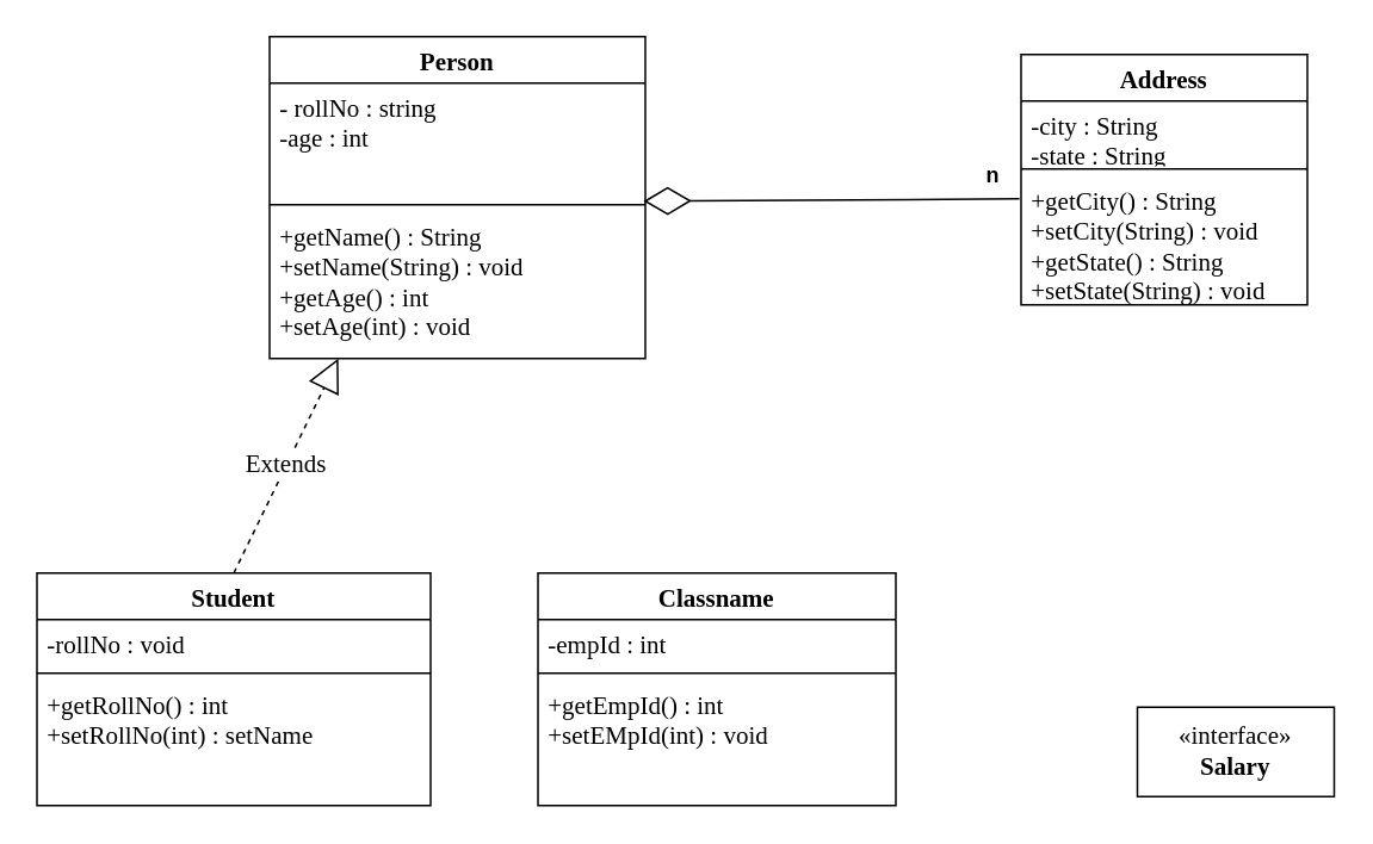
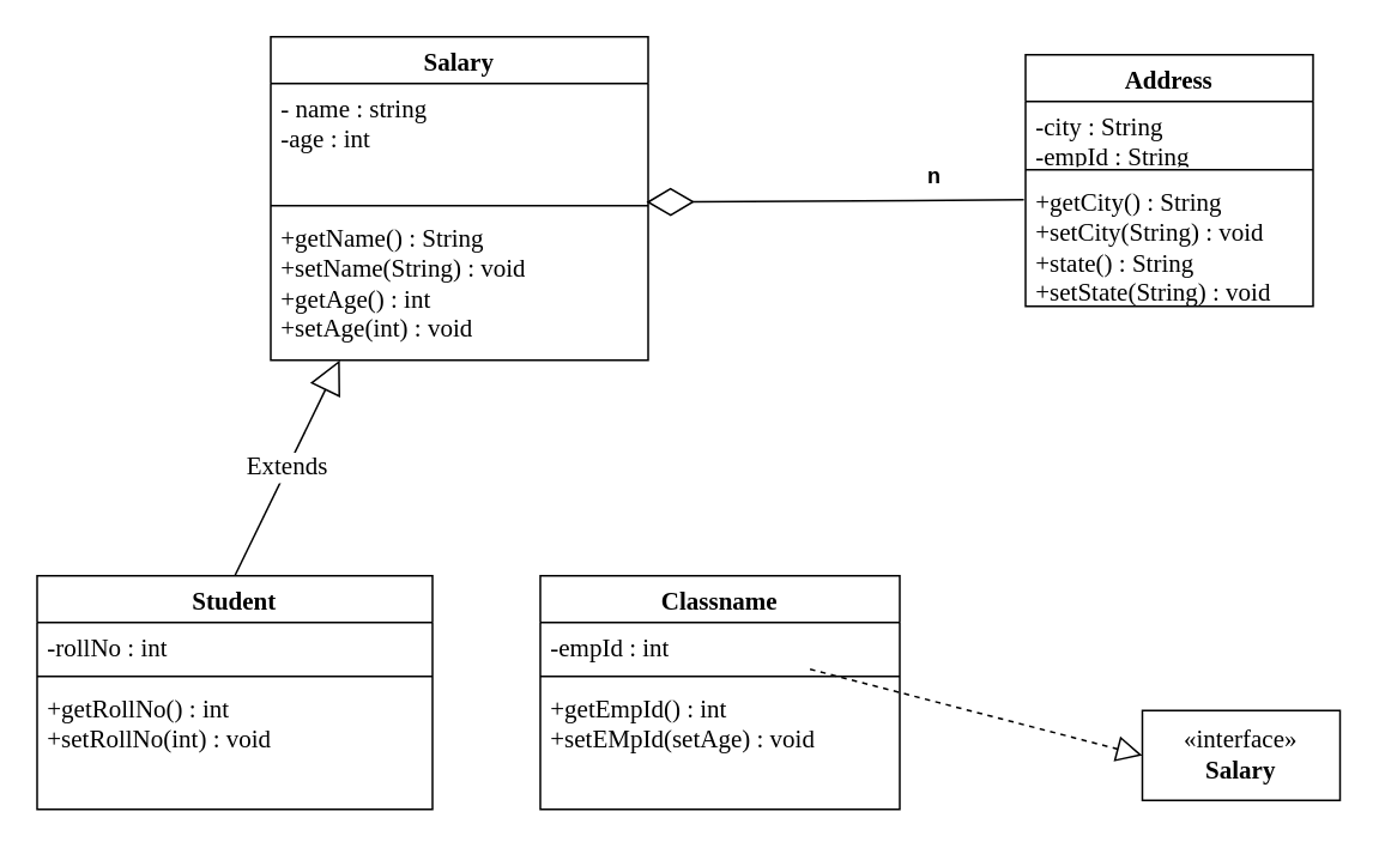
- <mxCell id="2" value="&lt;font style=&quot;font-size: 14px;&quot;&gt;Person&lt;/font&gt;" style="swimlane;fontStyle=1;align=center;verticalAlign=top;childLayout=stackLayout;horizontal=1;startSize=26;horizontalStack=0;resizeParent=1;resizeParentMax=0;resizeLast=0;collapsible=1;marginBottom=0;whiteSpace=wrap;html=1;hachureGap=4;fontFamily=Times New Roman;fontSize=14;swimlaneLine=1;" vertex="1" parent="1"><mxGeometry x="150" y="20" width="210" height="180" as="geometry" /></mxCell>
+ <mxCell id="2" value="&lt;font style=&quot;font-size: 14px;&quot;&gt;Salary&lt;/font&gt;" style="swimlane;fontStyle=1;align=center;verticalAlign=top;childLayout=stackLayout;horizontal=1;startSize=26;horizontalStack=0;resizeParent=1;resizeParentMax=0;resizeLast=0;collapsible=1;marginBottom=0;whiteSpace=wrap;html=1;hachureGap=4;fontFamily=Times New Roman;fontSize=14;swimlaneLine=1;" vertex="1" parent="1"><mxGeometry x="150" y="20" width="210" height="180" as="geometry" /></mxCell>
- <mxCell id="3" value="- rollNo : string&lt;br style=&quot;font-size: 14px;&quot;&gt;-age : int" style="text;strokeColor=none;fillColor=none;align=left;verticalAlign=top;spacingLeft=4;spacingRight=4;overflow=hidden;rotatable=0;points=[[0,0.5],[1,0.5]];portConstraint=eastwest;whiteSpace=wrap;html=1;fontSize=14;fontFamily=Times New Roman;" vertex="1" parent="2"><mxGeometry y="26" width="210" height="64" as="geometry" /></mxCell>
+ <mxCell id="3" value="- name : string&lt;br style=&quot;font-size: 14px;&quot;&gt;-age : int" style="text;strokeColor=none;fillColor=none;align=left;verticalAlign=top;spacingLeft=4;spacingRight=4;overflow=hidden;rotatable=0;points=[[0,0.5],[1,0.5]];portConstraint=eastwest;whiteSpace=wrap;html=1;fontSize=14;fontFamily=Times New Roman;" vertex="1" parent="2"><mxGeometry y="26" width="210" height="64" as="geometry" /></mxCell>
- <mxCell id="16" value="-city : String&lt;br style=&quot;font-size: 14px;&quot;&gt;-state : String" style="text;strokeColor=none;fillColor=none;align=left;verticalAlign=top;spacingLeft=4;spacingRight=4;overflow=hidden;rotatable=0;points=[[0,0.5],[1,0.5]];portConstraint=eastwest;whiteSpace=wrap;html=1;fontSize=14;fontFamily=Times New Roman;" vertex="1" parent="15"><mxGeometry y="26" width="160" height="34" as="geometry" /></mxCell>
+ <mxCell id="16" value="-city : String&lt;br style=&quot;font-size: 14px;&quot;&gt;-empId : String" style="text;strokeColor=none;fillColor=none;align=left;verticalAlign=top;spacingLeft=4;spacingRight=4;overflow=hidden;rotatable=0;points=[[0,0.5],[1,0.5]];portConstraint=eastwest;whiteSpace=wrap;html=1;fontSize=14;fontFamily=Times New Roman;" vertex="1" parent="15"><mxGeometry y="26" width="160" height="34" as="geometry" /></mxCell>
- <mxCell id="22" value="n" style="text;align=center;fontStyle=1;verticalAlign=middle;spacingLeft=3;spacingRight=3;strokeColor=none;rotatable=0;points=[[0,0.5],[1,0.5]];portConstraint=eastwest;html=1;" vertex="1" parent="1"><mxGeometry x="539" y="85" width="30" height="26" as="geometry" /></mxCell>
+ <mxCell id="22" value="n" style="text;align=center;fontStyle=1;verticalAlign=middle;spacingLeft=3;spacingRight=3;strokeColor=none;rotatable=0;points=[[0,0.5],[1,0.5]];portConstraint=eastwest;html=1;" vertex="1" parent="1"><mxGeometry x="504" y="85" width="30" height="26" as="geometry" /></mxCell>
- <mxCell id="18" value="+getCity() : String&lt;br style=&quot;font-size: 14px;&quot;&gt;+setCity(String) : void&lt;br style=&quot;font-size: 14px;&quot;&gt;+getState() : String&lt;br style=&quot;font-size: 14px;&quot;&gt;+setState(String) : void" style="text;strokeColor=none;fillColor=none;align=left;verticalAlign=top;spacingLeft=4;spacingRight=4;overflow=hidden;rotatable=0;points=[[0,0.5],[1,0.5]];portConstraint=eastwest;whiteSpace=wrap;html=1;fontSize=14;fontFamily=Times New Roman;" vertex="1" parent="15"><mxGeometry y="68" width="160" height="72" as="geometry" /></mxCell>
+ <mxCell id="18" value="+getCity() : String&lt;br style=&quot;font-size: 14px;&quot;&gt;+setCity(String) : void&lt;br style=&quot;font-size: 14px;&quot;&gt;+state() : String&lt;br style=&quot;font-size: 14px;&quot;&gt;+setState(String) : void" style="text;strokeColor=none;fillColor=none;align=left;verticalAlign=top;spacingLeft=4;spacingRight=4;overflow=hidden;rotatable=0;points=[[0,0.5],[1,0.5]];portConstraint=eastwest;whiteSpace=wrap;html=1;fontSize=14;fontFamily=Times New Roman;" vertex="1" parent="15"><mxGeometry y="68" width="160" height="72" as="geometry" /></mxCell>
- <mxCell id="14" value="Extends" style="endArrow=block;endSize=16;endFill=0;html=1;rounded=0;hachureGap=4;fontFamily=Times New Roman;fontSize=14;entryX=0.183;entryY=1;entryDx=0;entryDy=0;entryPerimeter=0;exitX=0.5;exitY=0;exitDx=0;exitDy=0;dashed=1;" edge="1" parent="1" source="6" target="5"><mxGeometry width="160" relative="1" as="geometry"><mxPoint x="170" y="300" as="sourcePoint" /><mxPoint x="330" y="300" as="targetPoint" /></mxGeometry></mxCell>
+ <mxCell id="14" value="Extends" style="endArrow=block;endSize=16;endFill=0;html=1;rounded=0;hachureGap=4;fontFamily=Times New Roman;fontSize=14;entryX=0.183;entryY=1;entryDx=0;entryDy=0;entryPerimeter=0;exitX=0.5;exitY=0;exitDx=0;exitDy=0;" edge="1" parent="1" source="6" target="5"><mxGeometry width="160" relative="1" as="geometry"><mxPoint x="170" y="300" as="sourcePoint" /><mxPoint x="330" y="300" as="targetPoint" /></mxGeometry></mxCell>
- <mxCell id="7" value="-rollNo : void" style="text;strokeColor=none;fillColor=none;align=left;verticalAlign=top;spacingLeft=4;spacingRight=4;overflow=hidden;rotatable=0;points=[[0,0.5],[1,0.5]];portConstraint=eastwest;fontSize=14;fontFamily=Times New Roman;whiteSpace=wrap;html=1;" vertex="1" parent="6"><mxGeometry y="26" width="220" height="26" as="geometry" /></mxCell>
+ <mxCell id="7" value="-rollNo : int" style="text;strokeColor=none;fillColor=none;align=left;verticalAlign=top;spacingLeft=4;spacingRight=4;overflow=hidden;rotatable=0;points=[[0,0.5],[1,0.5]];portConstraint=eastwest;fontSize=14;fontFamily=Times New Roman;whiteSpace=wrap;html=1;" vertex="1" parent="6"><mxGeometry y="26" width="220" height="26" as="geometry" /></mxCell>
+ <mxCell id="21" value="" style="endArrow=block;dashed=1;endFill=0;endSize=12;html=1;rounded=0;entryX=0;entryY=0.5;entryDx=0;entryDy=0;fontSize=14;fontFamily=Times New Roman;" edge="1" parent="1" source="11" target="20"><mxGeometry width="160" relative="1" as="geometry"><mxPoint x="480" y="470" as="sourcePoint" /><mxPoint x="640" y="470" as="targetPoint" /></mxGeometry></mxCell>
- <mxCell id="9" value="+getRollNo() : int&lt;br style=&quot;font-size: 14px;&quot;&gt;&lt;span style=&quot;background-color: initial; font-size: 14px;&quot;&gt;+setRollNo(int) : setName&lt;/span&gt;" style="text;strokeColor=none;fillColor=none;align=left;verticalAlign=top;spacingLeft=4;spacingRight=4;overflow=hidden;rotatable=0;points=[[0,0.5],[1,0.5]];portConstraint=eastwest;fontSize=14;fontFamily=Times New Roman;whiteSpace=wrap;html=1;" vertex="1" parent="6"><mxGeometry y="60" width="220" height="70" as="geometry" /></mxCell>
+ <mxCell id="9" value="+getRollNo() : int&lt;br style=&quot;font-size: 14px;&quot;&gt;&lt;span style=&quot;background-color: initial; font-size: 14px;&quot;&gt;+setRollNo(int) : void&lt;/span&gt;" style="text;strokeColor=none;fillColor=none;align=left;verticalAlign=top;spacingLeft=4;spacingRight=4;overflow=hidden;rotatable=0;points=[[0,0.5],[1,0.5]];portConstraint=eastwest;fontSize=14;fontFamily=Times New Roman;whiteSpace=wrap;html=1;" vertex="1" parent="6"><mxGeometry y="60" width="220" height="70" as="geometry" /></mxCell>
- <mxCell id="13" value="&lt;font style=&quot;font-size: 14px;&quot;&gt;+getEmpId() : int&lt;br style=&quot;font-size: 14px;&quot;&gt;+setEMpId(int) : void&lt;/font&gt;" style="text;strokeColor=none;fillColor=none;align=left;verticalAlign=top;spacingLeft=4;spacingRight=4;overflow=hidden;rotatable=0;points=[[0,0.5],[1,0.5]];portConstraint=eastwest;whiteSpace=wrap;html=1;fontSize=14;fontFamily=Times New Roman;" vertex="1" parent="10"><mxGeometry y="60" width="200" height="70" as="geometry" /></mxCell>
+ <mxCell id="13" value="&lt;font style=&quot;font-size: 14px;&quot;&gt;+getEmpId() : int&lt;br style=&quot;font-size: 14px;&quot;&gt;+setEMpId(setAge) : void&lt;/font&gt;" style="text;strokeColor=none;fillColor=none;align=left;verticalAlign=top;spacingLeft=4;spacingRight=4;overflow=hidden;rotatable=0;points=[[0,0.5],[1,0.5]];portConstraint=eastwest;whiteSpace=wrap;html=1;fontSize=14;fontFamily=Times New Roman;" vertex="1" parent="10"><mxGeometry y="60" width="200" height="70" as="geometry" /></mxCell>
